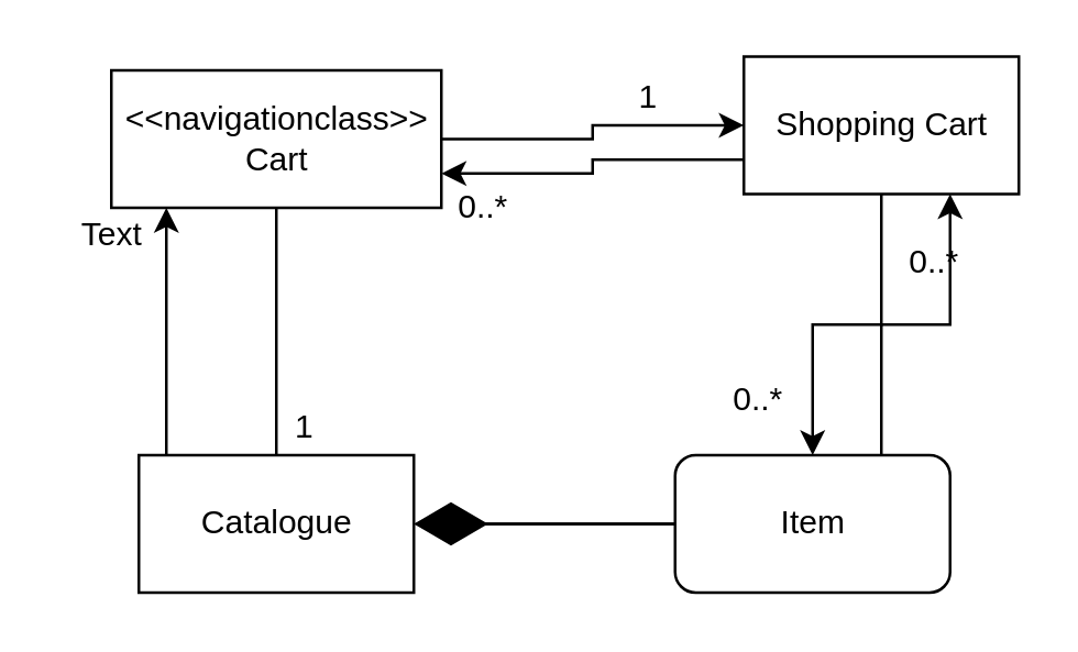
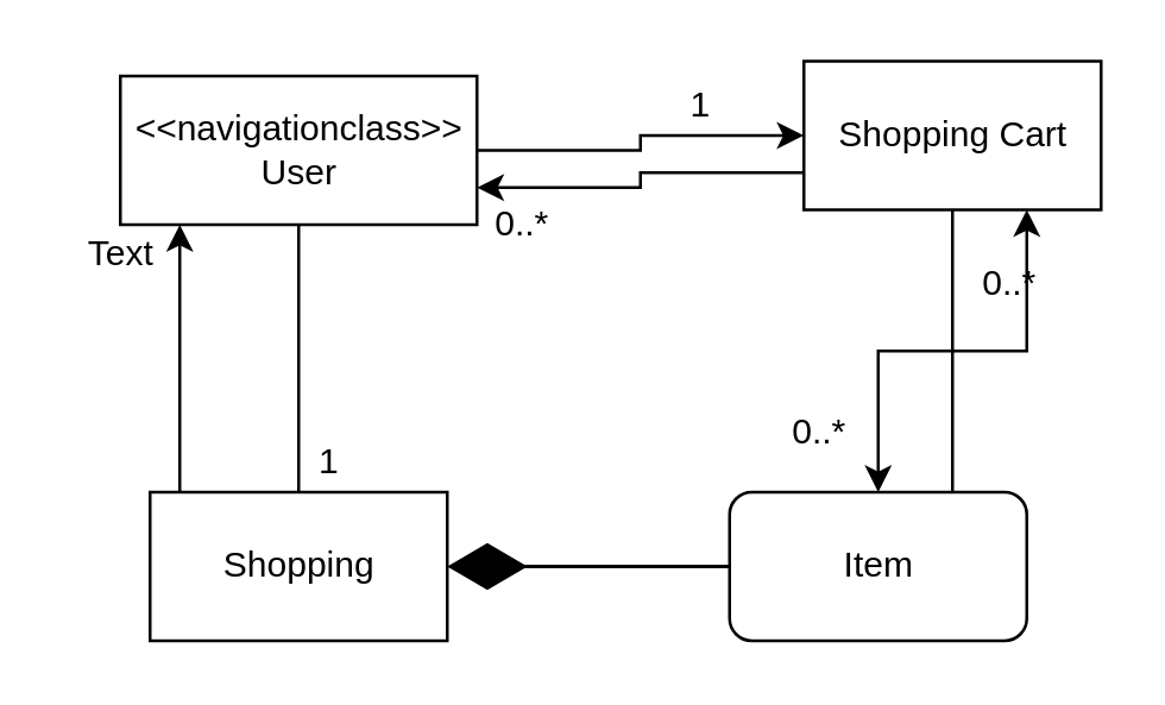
- <mxCell id="8" value="&amp;lt;&amp;lt;navigationclass&amp;gt;&amp;gt;&lt;br&gt;Cart" style="html=1;dashed=0;whitespace=wrap;" vertex="1" parent="1"><mxGeometry x="40" y="25" width="120" height="50" as="geometry" /></mxCell>
+ <mxCell id="8" value="&amp;lt;&amp;lt;navigationclass&amp;gt;&amp;gt;&lt;br&gt;User" style="html=1;dashed=0;whitespace=wrap;" vertex="1" parent="1"><mxGeometry x="40" y="25" width="120" height="50" as="geometry" /></mxCell>
- <mxCell id="2" value="Catalogue" style="html=1;dashed=0;whitespace=wrap;" vertex="1" parent="1"><mxGeometry x="50" y="165" width="100" height="50" as="geometry" /></mxCell>
+ <mxCell id="2" value="Shopping" style="html=1;dashed=0;whitespace=wrap;" vertex="1" parent="1"><mxGeometry x="50" y="165" width="100" height="50" as="geometry" /></mxCell>
